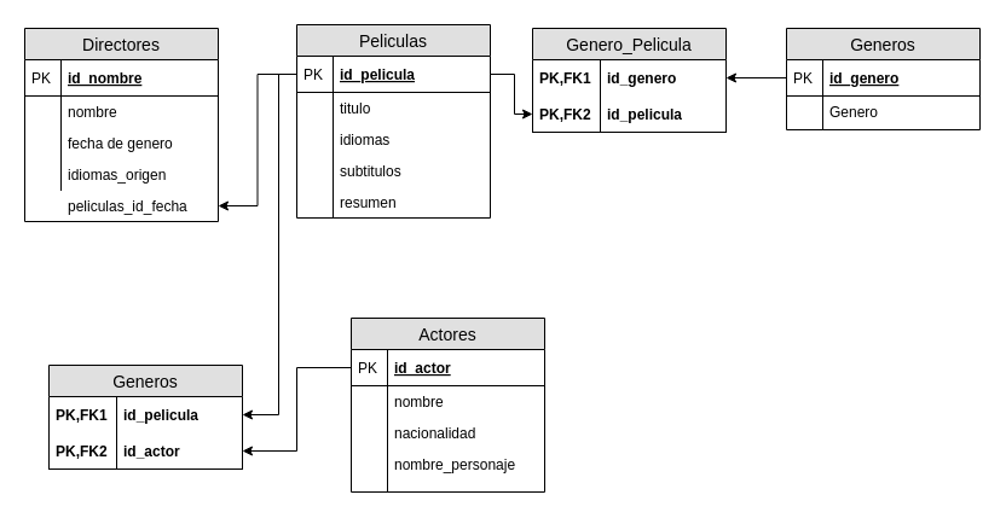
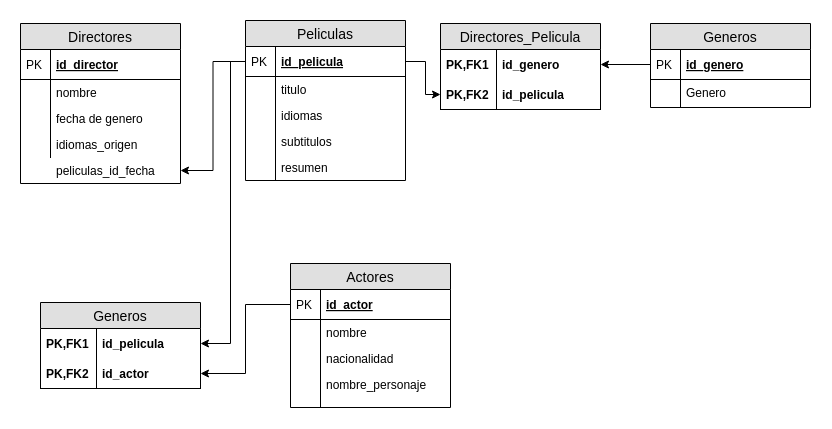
- <mxCell id="24" value="Genero_Pelicula" style="swimlane;fontStyle=0;childLayout=stackLayout;horizontal=1;startSize=26;fillColor=#e0e0e0;horizontalStack=0;resizeParent=1;resizeParentMax=0;resizeLast=0;collapsible=1;marginBottom=0;swimlaneFillColor=#ffffff;align=center;fontSize=14;" parent="1" vertex="1"><mxGeometry x="440" y="23" width="160" height="86" as="geometry" /></mxCell>
+ <mxCell id="24" value="Directores_Pelicula" style="swimlane;fontStyle=0;childLayout=stackLayout;horizontal=1;startSize=26;fillColor=#e0e0e0;horizontalStack=0;resizeParent=1;resizeParentMax=0;resizeLast=0;collapsible=1;marginBottom=0;swimlaneFillColor=#ffffff;align=center;fontSize=14;" parent="1" vertex="1"><mxGeometry x="440" y="23" width="160" height="86" as="geometry" /></mxCell>
- <mxCell id="3" value="id_nombre" style="shape=partialRectangle;top=0;left=0;right=0;bottom=1;align=left;verticalAlign=middle;fillColor=none;spacingLeft=34;spacingRight=4;overflow=hidden;rotatable=0;points=[[0,0.5],[1,0.5]];portConstraint=eastwest;dropTarget=0;fontStyle=5;fontSize=12;" parent="2" vertex="1"><mxGeometry y="26" width="160" height="30" as="geometry" /></mxCell>
+ <mxCell id="3" value="id_director" style="shape=partialRectangle;top=0;left=0;right=0;bottom=1;align=left;verticalAlign=middle;fillColor=none;spacingLeft=34;spacingRight=4;overflow=hidden;rotatable=0;points=[[0,0.5],[1,0.5]];portConstraint=eastwest;dropTarget=0;fontStyle=5;fontSize=12;" parent="2" vertex="1"><mxGeometry y="26" width="160" height="30" as="geometry" /></mxCell>
